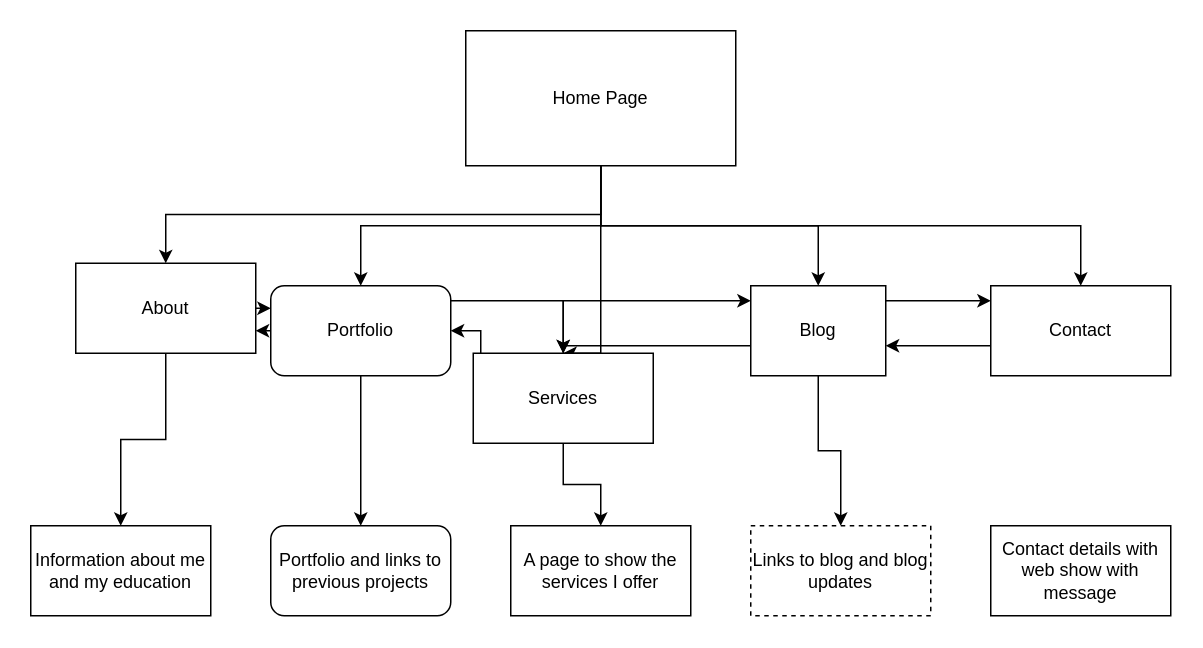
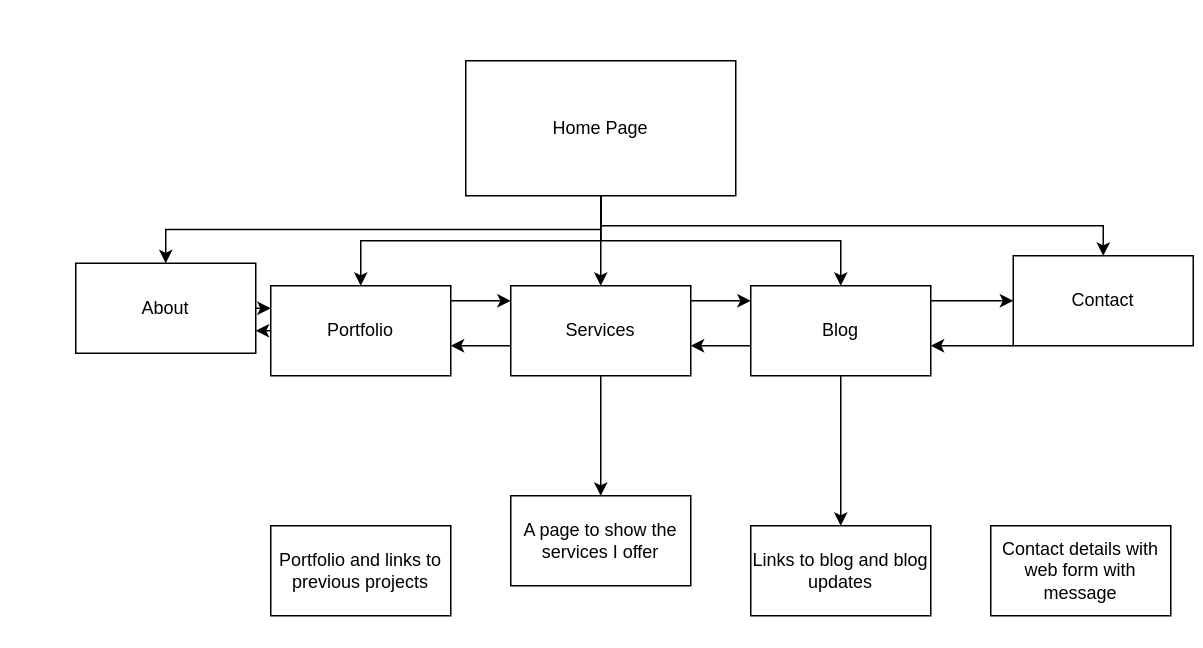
- <mxCell id="7" value="Home Page" style="rounded=0;whiteSpace=wrap;html=1;" parent="1" vertex="1"><mxGeometry x="310" y="20" width="180" height="90" as="geometry" /></mxCell>
+ <mxCell id="7" value="Home Page" style="rounded=0;whiteSpace=wrap;html=1;" parent="1" vertex="1"><mxGeometry x="310" y="40" width="180" height="90" as="geometry" /></mxCell>
- <mxCell id="11" value="Portfolio" style="whiteSpace=wrap;html=1;rounded=1;" parent="1" vertex="1"><mxGeometry x="180" y="190" width="120" height="60" as="geometry" /></mxCell>
+ <mxCell id="11" value="Portfolio" style="rounded=0;whiteSpace=wrap;html=1;" parent="1" vertex="1"><mxGeometry x="180" y="190" width="120" height="60" as="geometry" /></mxCell>
- <mxCell id="18" value="Blog" style="rounded=0;whiteSpace=wrap;html=1;" parent="1" vertex="1"><mxGeometry x="500" y="190" width="90" height="60" as="geometry" /></mxCell>
+ <mxCell id="18" value="Blog" style="rounded=0;whiteSpace=wrap;html=1;" parent="1" vertex="1"><mxGeometry x="500" y="190" width="120" height="60" as="geometry" /></mxCell>
- <mxCell id="24" value="Contact" style="rounded=0;whiteSpace=wrap;html=1;" parent="1" vertex="1"><mxGeometry x="660" y="190" width="120" height="60" as="geometry" /></mxCell>
+ <mxCell id="24" value="Contact" style="rounded=0;whiteSpace=wrap;html=1;" parent="1" vertex="1"><mxGeometry x="675" y="170" width="120" height="60" as="geometry" /></mxCell>
- <mxCell id="22" value="Services" style="rounded=0;whiteSpace=wrap;html=1;" parent="1" vertex="1"><mxGeometry x="315" y="235" width="120" height="60" as="geometry" /></mxCell>
+ <mxCell id="22" value="Services" style="rounded=0;whiteSpace=wrap;html=1;" parent="1" vertex="1"><mxGeometry x="340" y="190" width="120" height="60" as="geometry" /></mxCell>
- <mxCell id="13" value="" style="edgeStyle=orthogonalEdgeStyle;rounded=0;orthogonalLoop=1;jettySize=auto;html=1;" parent="1" source="14" target="29" edge="1"><mxGeometry relative="1" as="geometry" /></mxCell>
- <mxCell id="10" value="" style="edgeStyle=orthogonalEdgeStyle;rounded=0;orthogonalLoop=1;jettySize=auto;html=1;" parent="1" source="11" target="28" edge="1"><mxGeometry relative="1" as="geometry" /></mxCell>
- <mxCell id="29" value="Information about me and my education" style="rounded=0;whiteSpace=wrap;html=1;" parent="1" vertex="1"><mxGeometry x="20" y="350" width="120" height="60" as="geometry" /></mxCell>
- <mxCell id="28" value="Portfolio and links to previous projects" style="whiteSpace=wrap;html=1;rounded=1;" parent="1" vertex="1"><mxGeometry x="180" y="350" width="120" height="60" as="geometry" /></mxCell>
+ <mxCell id="28" value="Portfolio and links to previous projects" style="rounded=0;whiteSpace=wrap;html=1;" parent="1" vertex="1"><mxGeometry x="180" y="350" width="120" height="60" as="geometry" /></mxCell>
- <mxCell id="25" value="A page to show the services I offer" style="rounded=0;whiteSpace=wrap;html=1;" parent="1" vertex="1"><mxGeometry x="340" y="350" width="120" height="60" as="geometry" /></mxCell>
+ <mxCell id="25" value="A page to show the services I offer" style="rounded=0;whiteSpace=wrap;html=1;" parent="1" vertex="1"><mxGeometry x="340" y="330" width="120" height="60" as="geometry" /></mxCell>
- <mxCell id="26" value="Links to blog and blog updates" style="rounded=0;whiteSpace=wrap;html=1;dashed=1;" parent="1" vertex="1"><mxGeometry x="500" y="350" width="120" height="60" as="geometry" /></mxCell>
+ <mxCell id="26" value="Links to blog and blog updates" style="rounded=0;whiteSpace=wrap;html=1;" parent="1" vertex="1"><mxGeometry x="500" y="350" width="120" height="60" as="geometry" /></mxCell>
- <mxCell id="27" value="Contact details with web show with message" style="rounded=0;whiteSpace=wrap;html=1;" parent="1" vertex="1"><mxGeometry x="660" y="350" width="120" height="60" as="geometry" /></mxCell>
+ <mxCell id="27" value="Contact details with web form with message" style="rounded=0;whiteSpace=wrap;html=1;" parent="1" vertex="1"><mxGeometry x="660" y="350" width="120" height="60" as="geometry" /></mxCell>
